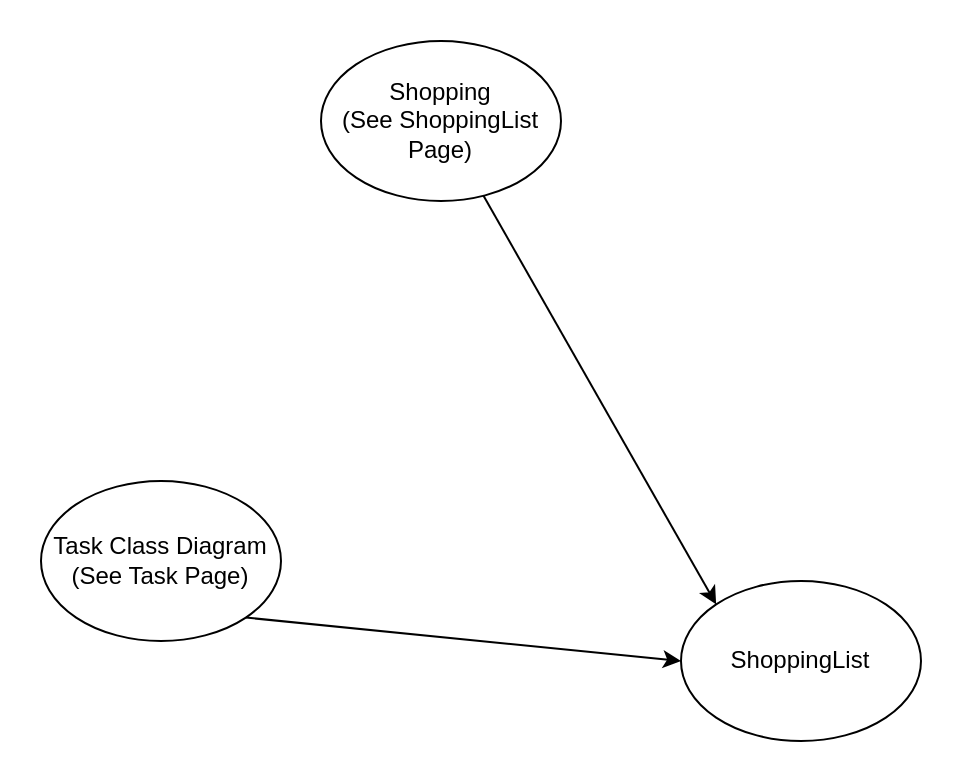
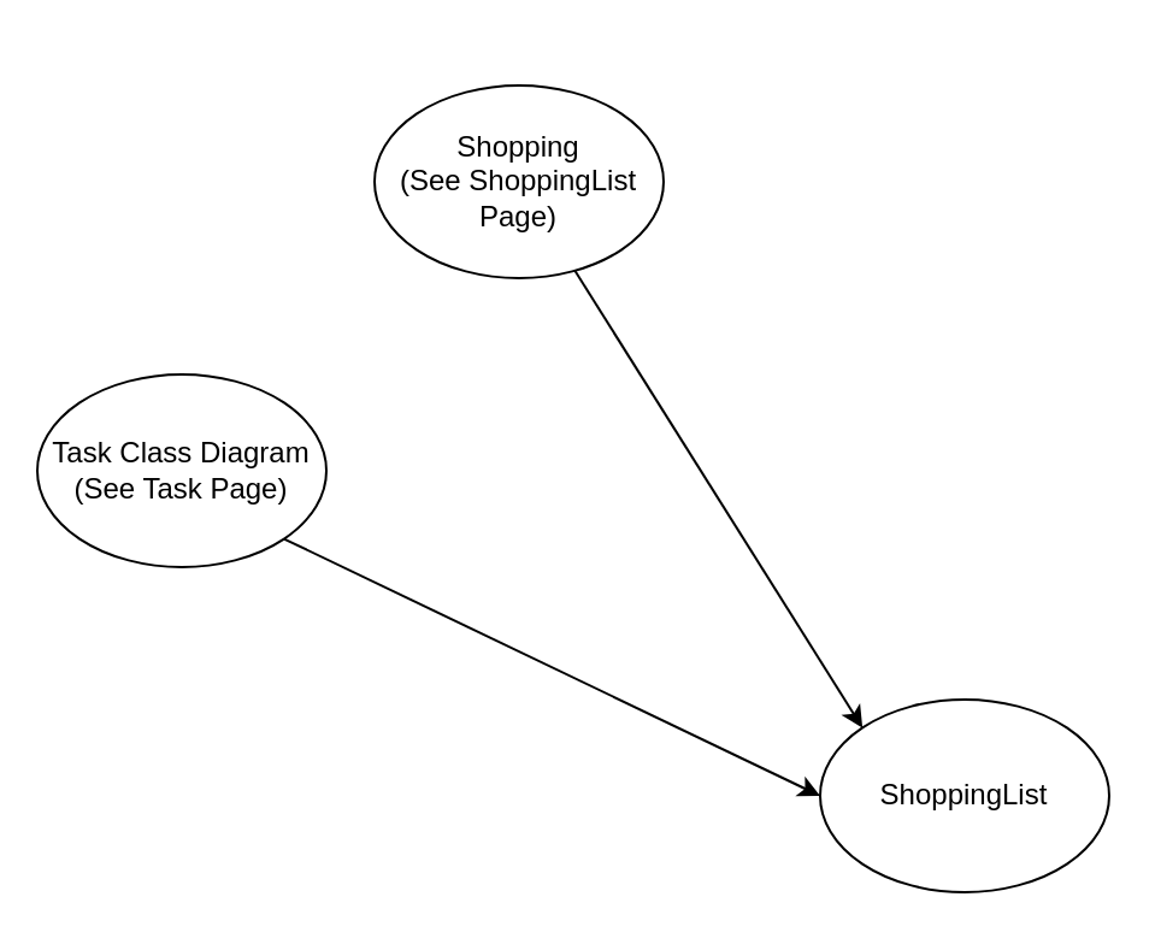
- <mxCell id="6" value="&lt;div&gt;Shopping&lt;/div&gt;&lt;div&gt;(See ShoppingList Page)&lt;/div&gt;" style="ellipse;whiteSpace=wrap;html=1;" vertex="1" parent="1"><mxGeometry x="160" y="20" width="120" height="80" as="geometry" /></mxCell>
+ <mxCell id="6" value="&lt;div&gt;Shopping&lt;/div&gt;&lt;div&gt;(See ShoppingList Page)&lt;/div&gt;" style="ellipse;whiteSpace=wrap;html=1;" vertex="1" parent="1"><mxGeometry x="155" y="35" width="120" height="80" as="geometry" /></mxCell>
- <mxCell id="4" value="&lt;div&gt;Task Class Diagram&lt;/div&gt;&lt;div&gt;(See Task Page)&lt;/div&gt;" style="ellipse;whiteSpace=wrap;html=1;" vertex="1" parent="1"><mxGeometry x="20" y="240" width="120" height="80" as="geometry" /></mxCell>
+ <mxCell id="4" value="&lt;div&gt;Task Class Diagram&lt;/div&gt;&lt;div&gt;(See Task Page)&lt;/div&gt;" style="ellipse;whiteSpace=wrap;html=1;" vertex="1" parent="1"><mxGeometry x="15" y="155" width="120" height="80" as="geometry" /></mxCell>
